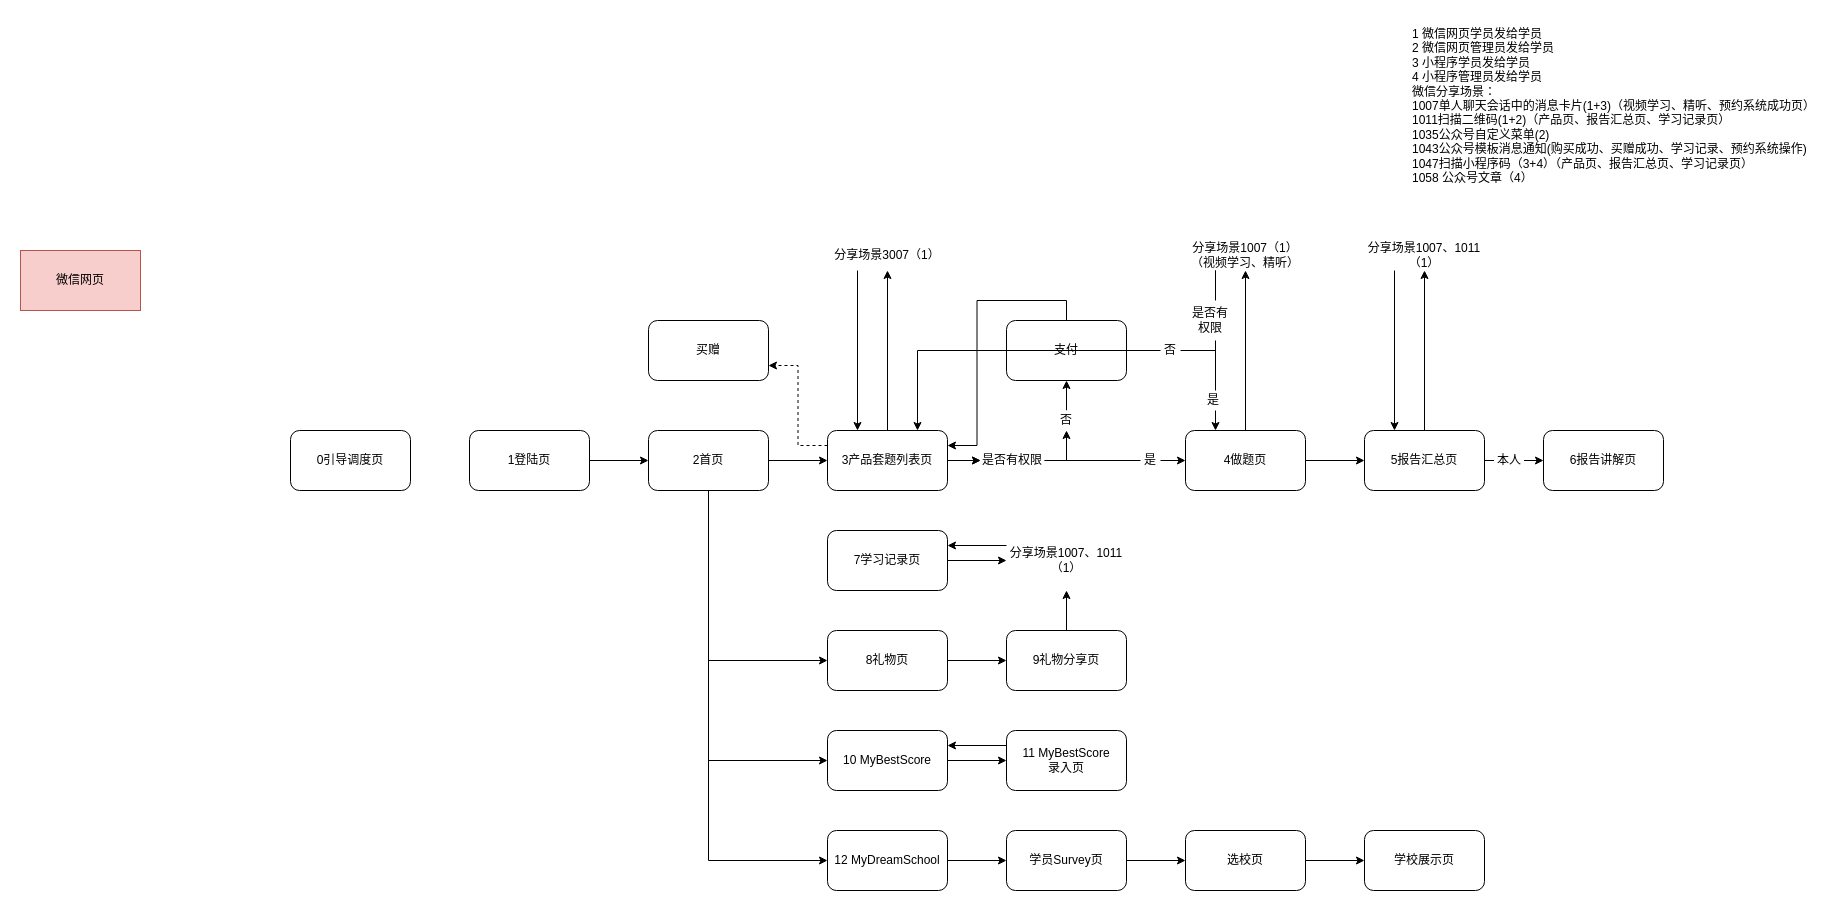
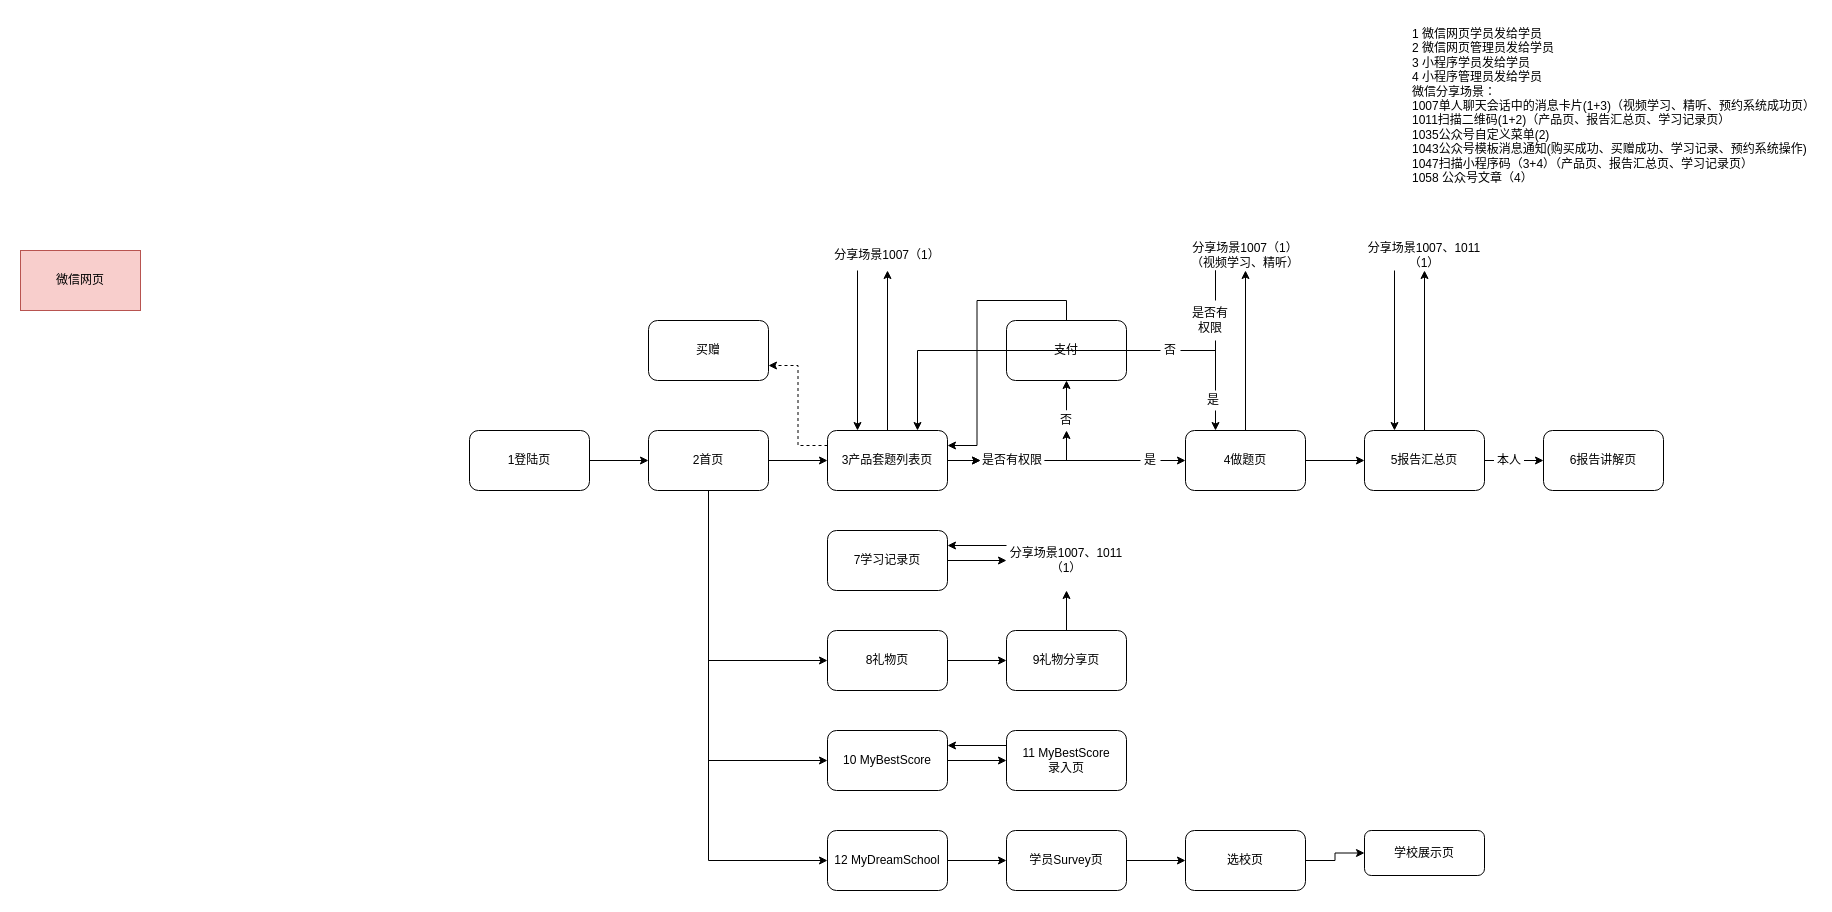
- <mxCell id="40" value="分享场景3007（1）" style="text;html=1;strokeColor=none;fillColor=none;align=center;verticalAlign=middle;whiteSpace=wrap;rounded=0;" parent="1" vertex="1"><mxGeometry x="827" y="240" width="120" height="30" as="geometry" /></mxCell>
+ <mxCell id="40" value="分享场景1007（1）" style="text;html=1;strokeColor=none;fillColor=none;align=center;verticalAlign=middle;whiteSpace=wrap;rounded=0;" parent="1" vertex="1"><mxGeometry x="827" y="240" width="120" height="30" as="geometry" /></mxCell>
- <mxCell id="4" value="0引导调度页" style="rounded=1;whiteSpace=wrap;html=1;" parent="1" vertex="1"><mxGeometry x="290" y="430" width="120" height="60" as="geometry" /></mxCell>
- <mxCell id="36" value="学校展示页" style="rounded=1;whiteSpace=wrap;html=1;" parent="1" vertex="1"><mxGeometry x="1364" y="830" width="120" height="60" as="geometry" /></mxCell>
+ <mxCell id="36" value="学校展示页" style="rounded=1;whiteSpace=wrap;html=1;" parent="1" vertex="1"><mxGeometry x="1364" y="830" width="120" height="45" as="geometry" /></mxCell>
